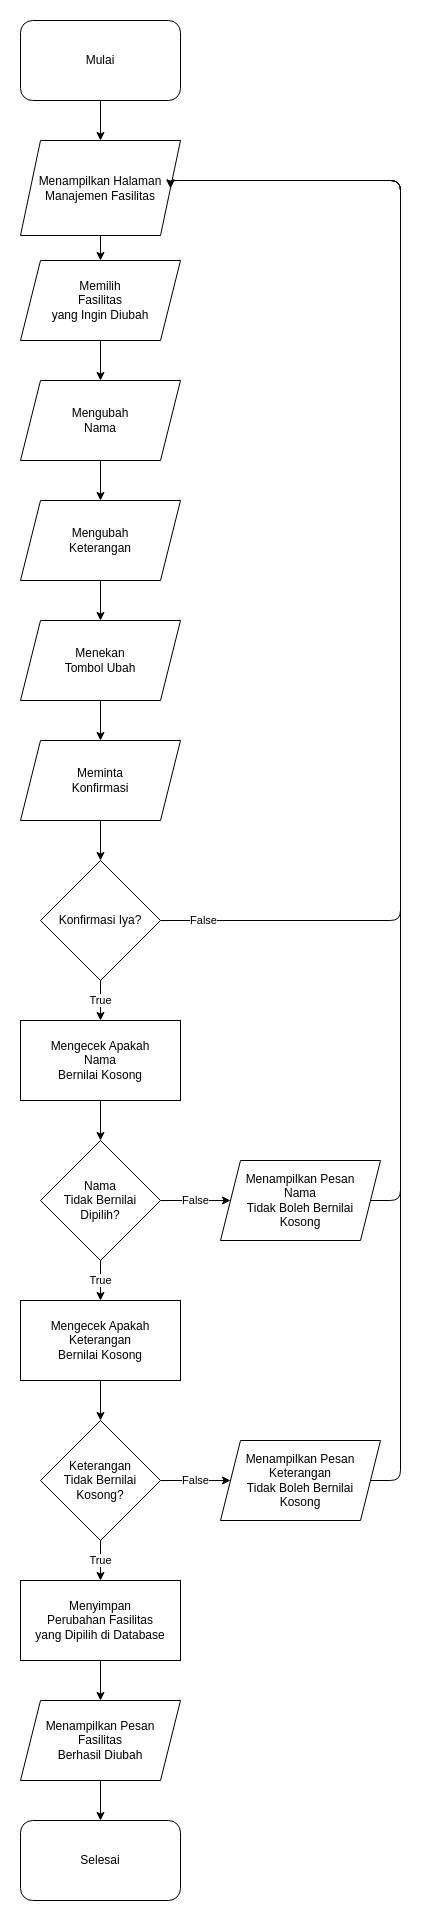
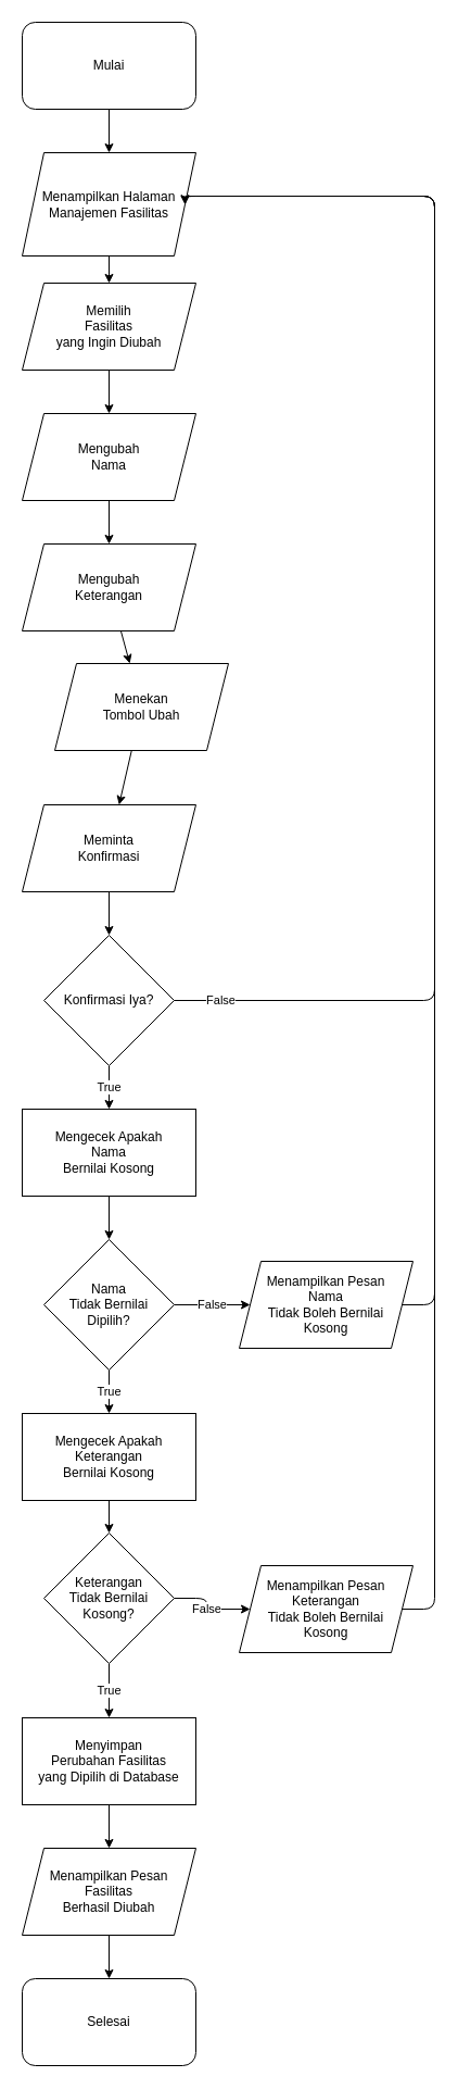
- <mxCell id="13" value="Menekan&lt;br&gt;Tombol Ubah" style="shape=parallelogram;perimeter=parallelogramPerimeter;whiteSpace=wrap;html=1;fixedSize=1;" parent="1" vertex="1"><mxGeometry x="20" y="620" width="160" height="80" as="geometry" /></mxCell>
+ <mxCell id="13" value="Menekan&lt;br&gt;Tombol Ubah" style="shape=parallelogram;perimeter=parallelogramPerimeter;whiteSpace=wrap;html=1;fixedSize=1;" parent="1" vertex="1"><mxGeometry x="50" y="610" width="160" height="80" as="geometry" /></mxCell>
- <mxCell id="30" value="Keterangan&lt;br&gt;Tidak Bernilai&lt;br&gt;Kosong?" style="rhombus;whiteSpace=wrap;html=1;" parent="1" vertex="1"><mxGeometry x="40" y="1420" width="120" height="120" as="geometry" /></mxCell>
+ <mxCell id="30" value="Keterangan&lt;br&gt;Tidak Bernilai&lt;br&gt;Kosong?" style="rhombus;whiteSpace=wrap;html=1;" parent="1" vertex="1"><mxGeometry x="40" y="1410" width="120" height="120" as="geometry" /></mxCell>
